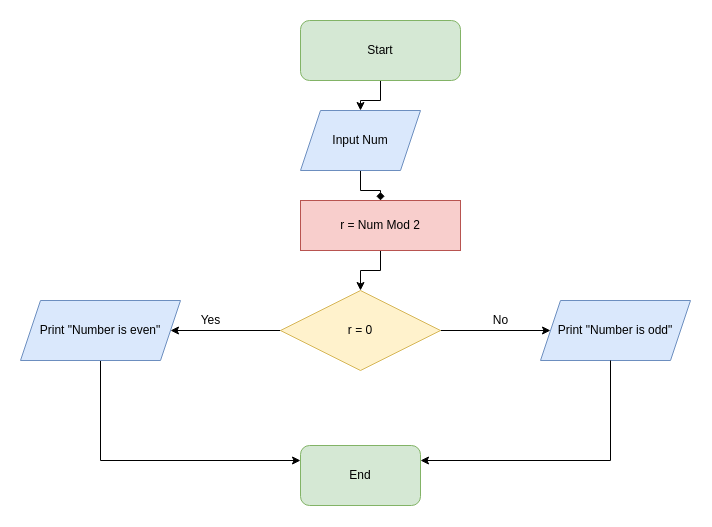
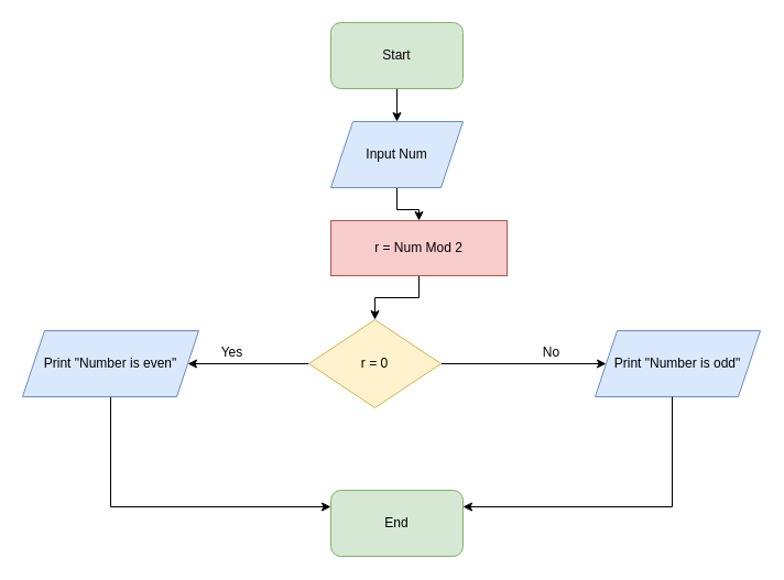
- <mxCell id="3" value="Start" style="rounded=1;whiteSpace=wrap;html=1;fillColor=#d5e8d4;strokeColor=#82b366;" vertex="1" parent="1"><mxGeometry x="300" y="20" width="160" height="60" as="geometry" /></mxCell>
+ <mxCell id="3" value="Start" style="rounded=1;whiteSpace=wrap;html=1;fillColor=#d5e8d4;strokeColor=#82b366;" vertex="1" parent="1"><mxGeometry x="300" y="20" width="120" height="60" as="geometry" /></mxCell>
- <mxCell id="4" value="" style="edgeStyle=orthogonalEdgeStyle;rounded=0;orthogonalLoop=1;jettySize=auto;html=1;endArrow=diamond;" edge="1" parent="1" source="5" target="7"><mxGeometry relative="1" as="geometry" /></mxCell>
+ <mxCell id="4" value="" style="edgeStyle=orthogonalEdgeStyle;rounded=0;orthogonalLoop=1;jettySize=auto;html=1;" edge="1" parent="1" source="5" target="7"><mxGeometry relative="1" as="geometry" /></mxCell>
- <mxCell id="10" value="r = 0" style="rhombus;whiteSpace=wrap;html=1;fillColor=#fff2cc;strokeColor=#d6b656;" vertex="1" parent="1"><mxGeometry x="280" y="290" width="160" height="80" as="geometry" /></mxCell>
+ <mxCell id="10" value="r = 0" style="rhombus;whiteSpace=wrap;html=1;fillColor=#fff2cc;strokeColor=#d6b656;" vertex="1" parent="1"><mxGeometry x="280" y="290" width="120" height="80" as="geometry" /></mxCell>
